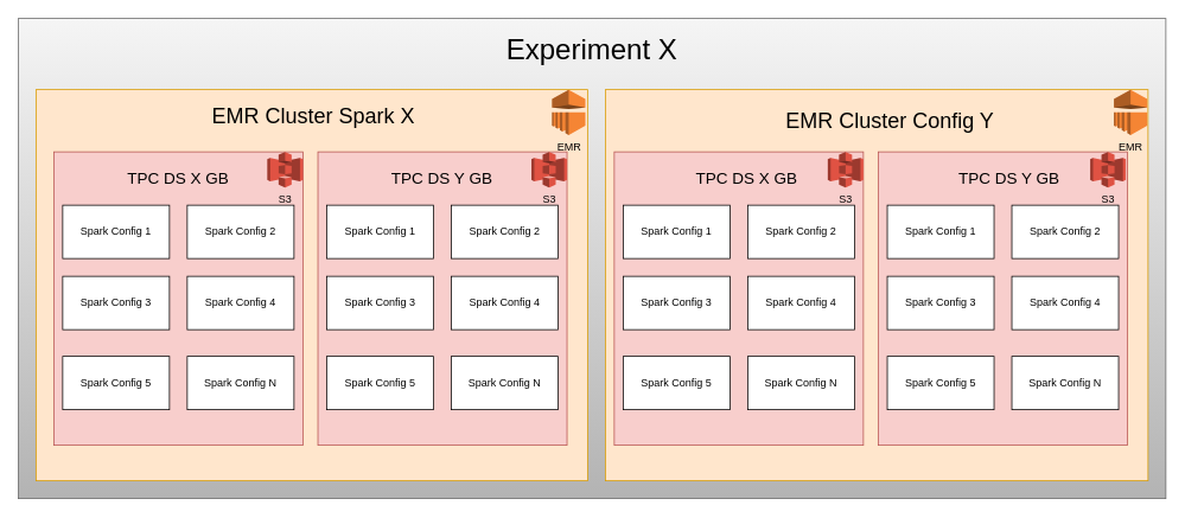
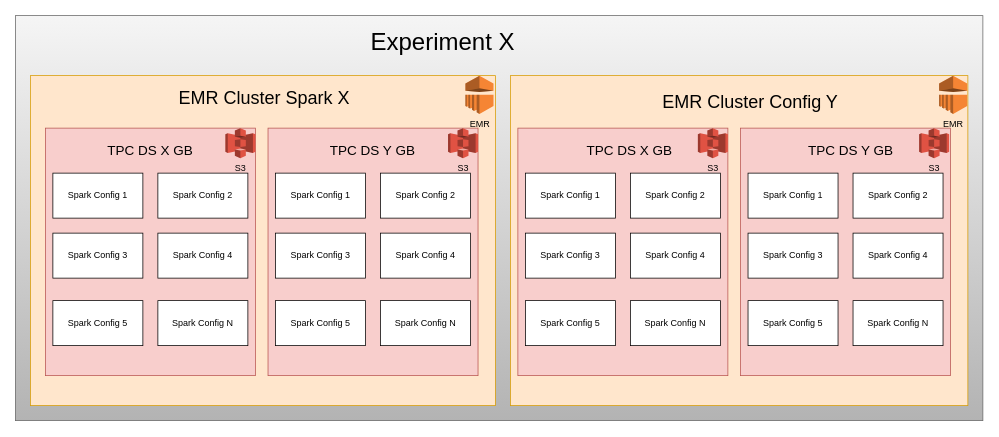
- <mxCell id="7" value="&lt;font style=&quot;font-size: 32px&quot;&gt;Experiment X&lt;/font&gt;" style="text;html=1;strokeColor=none;fillColor=none;align=center;verticalAlign=middle;whiteSpace=wrap;rounded=0;" vertex="1" parent="1"><mxGeometry x="540" y="40" width="250" height="30" as="geometry" /></mxCell>
+ <mxCell id="7" value="&lt;font style=&quot;font-size: 32px&quot;&gt;Experiment X&lt;/font&gt;" style="text;html=1;strokeColor=none;fillColor=none;align=center;verticalAlign=middle;whiteSpace=wrap;rounded=0;" vertex="1" parent="1"><mxGeometry x="465" y="40" width="250" height="30" as="geometry" /></mxCell>
